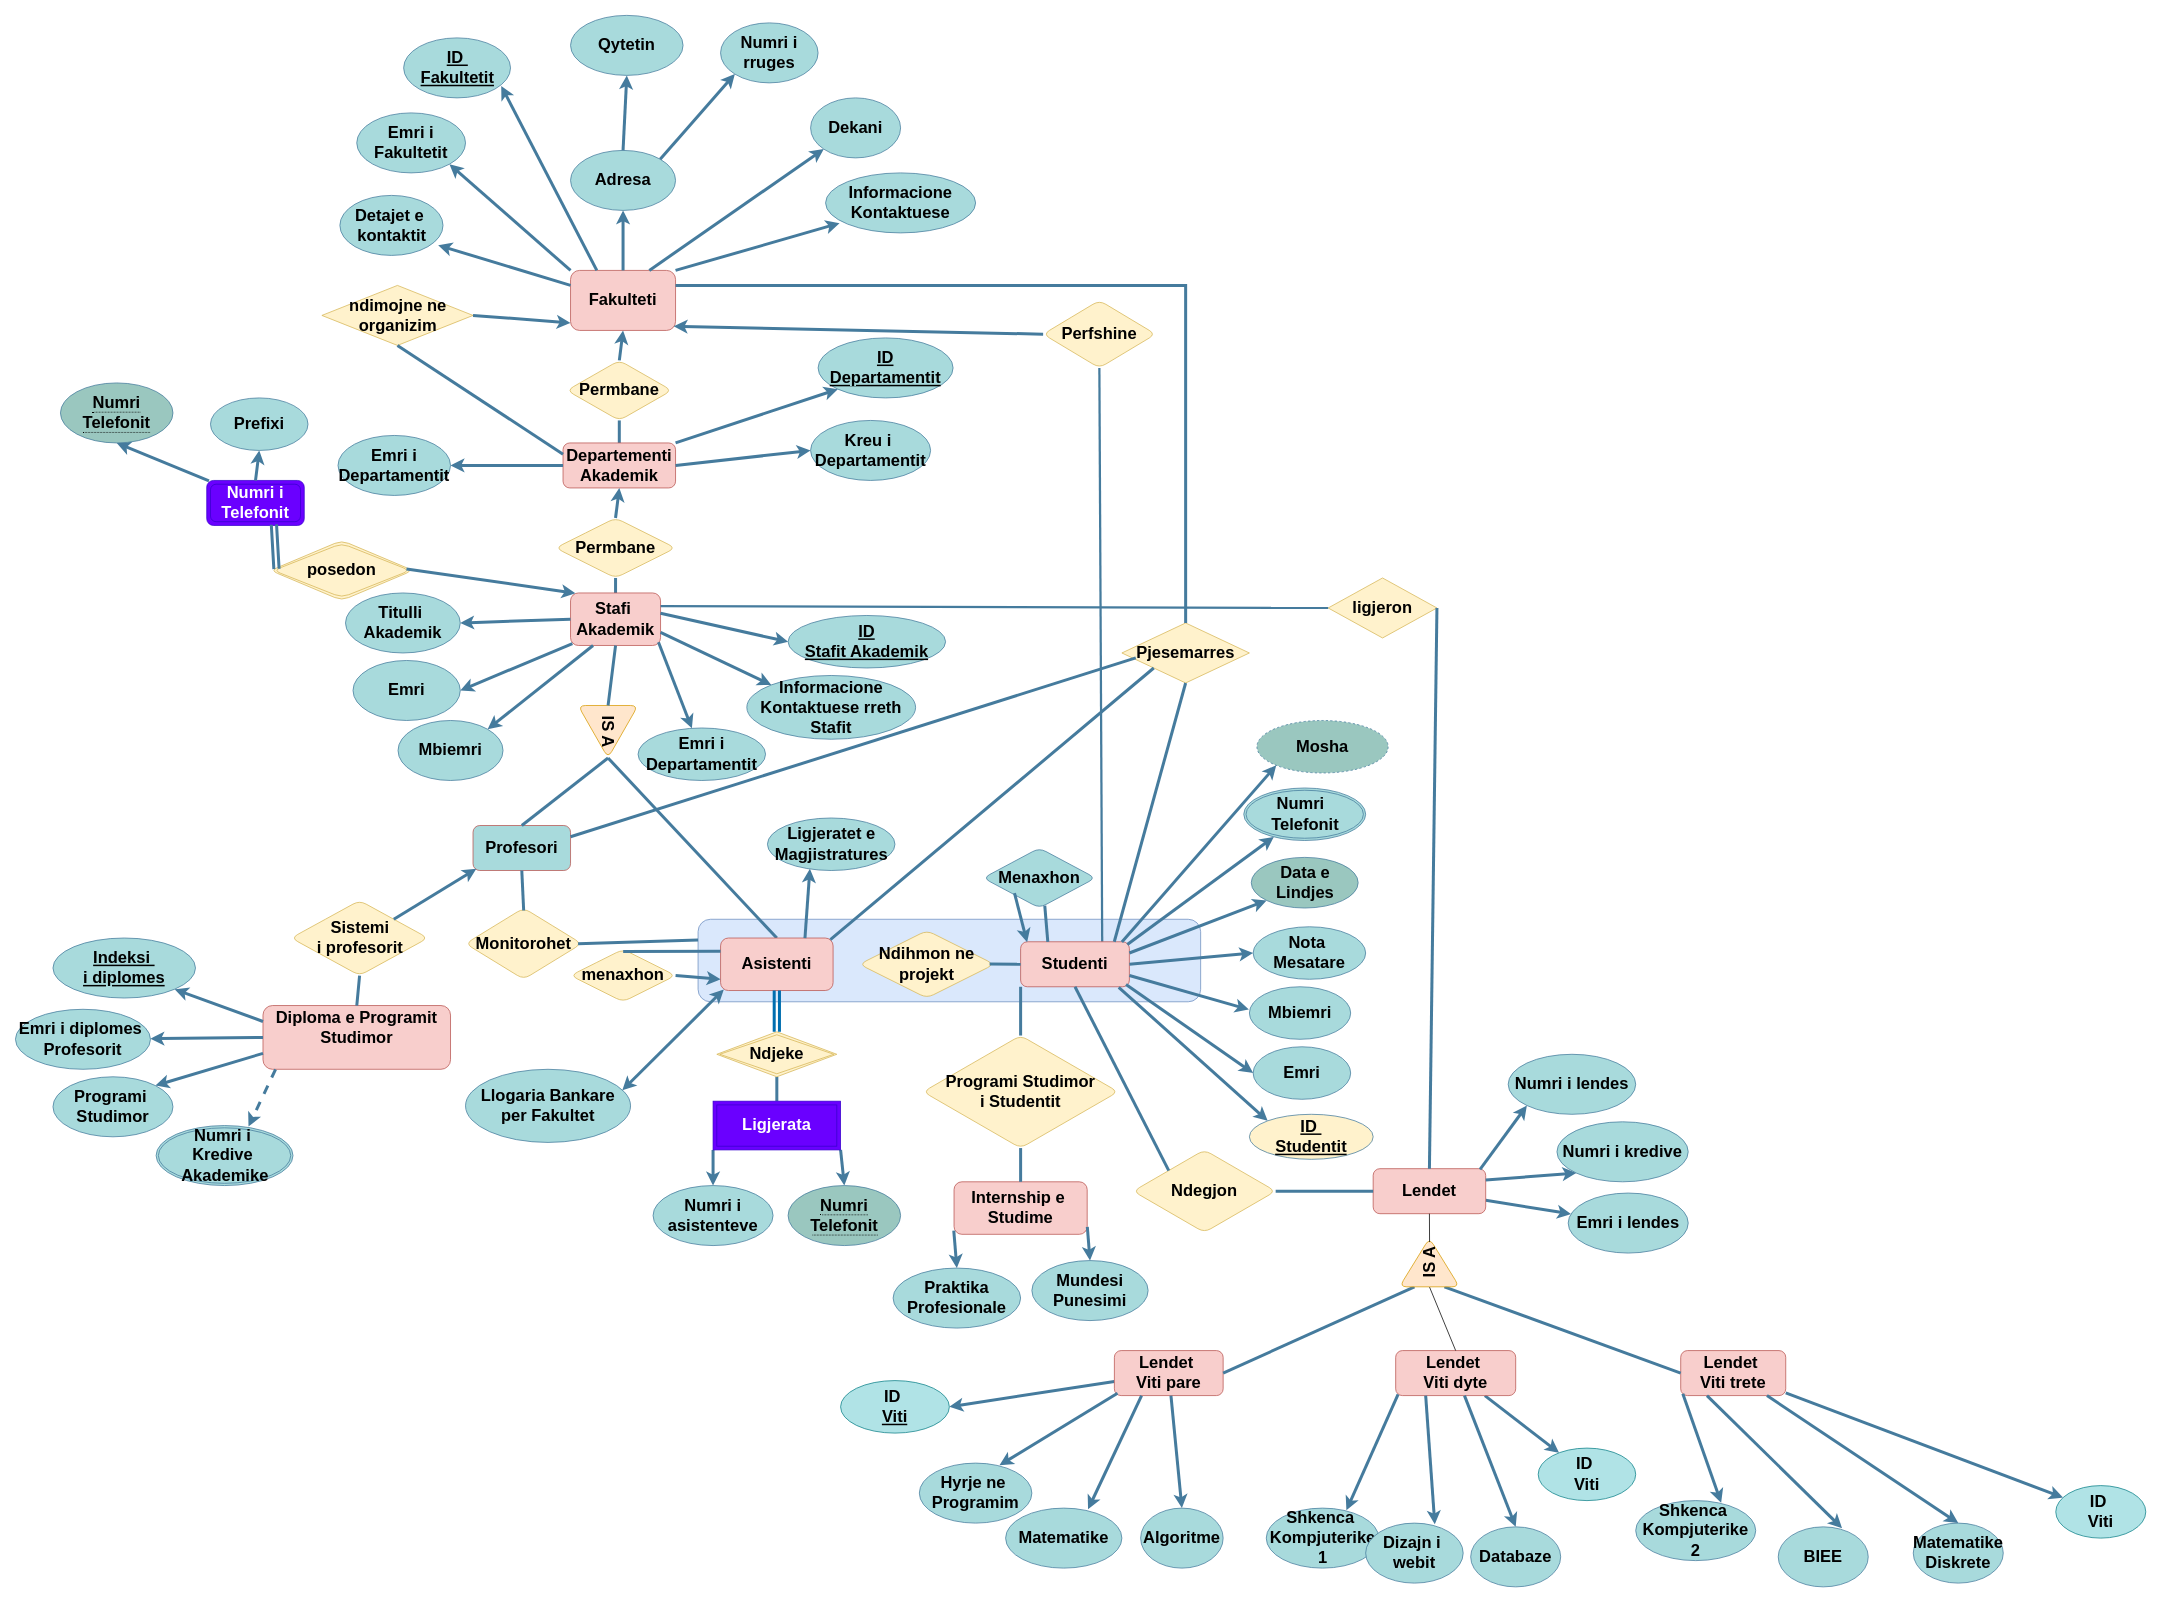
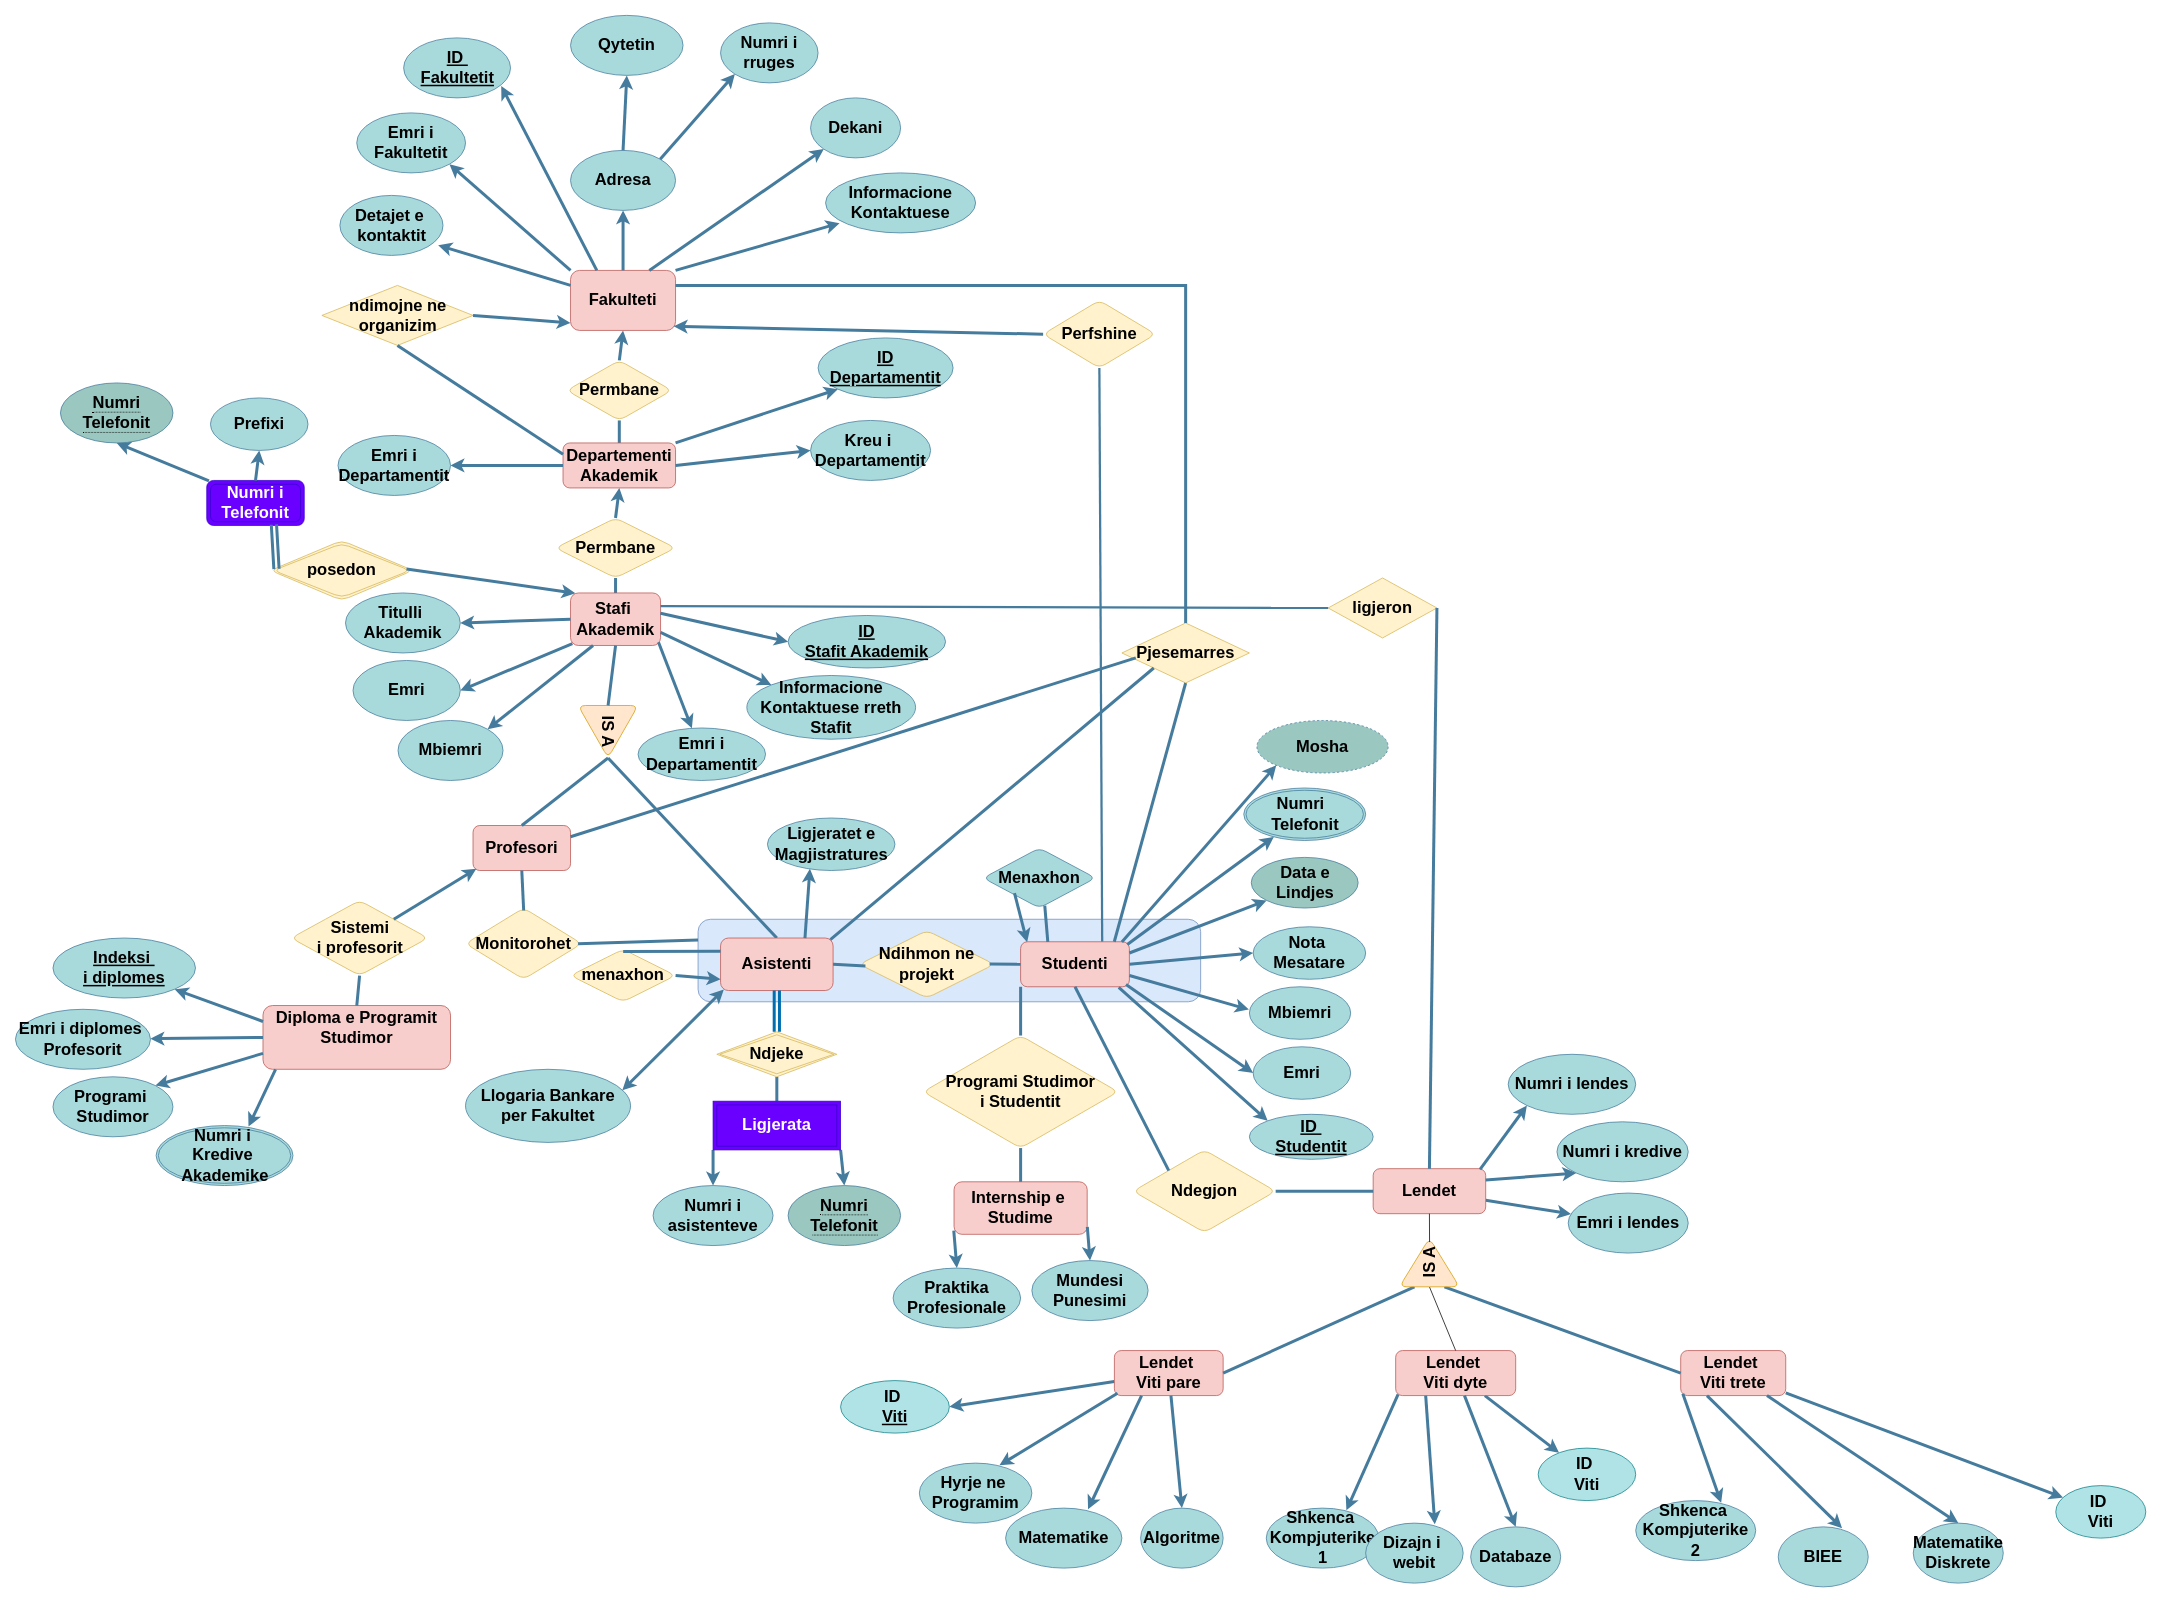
- <mxCell id="48" value="Profesori" style="whiteSpace=wrap;html=1;align=center;labelBackgroundColor=none;rounded=1;fillColor=#a8dadc;strokeColor=#b85450;fontStyle=1;fontSize=22;fontColor=#000000;" parent="1" vertex="1"><mxGeometry x="630" y="1100" width="130" height="60" as="geometry" /></mxCell>
+ <mxCell id="48" value="Profesori" style="whiteSpace=wrap;html=1;align=center;labelBackgroundColor=none;rounded=1;fillColor=#f8cecc;strokeColor=#b85450;fontStyle=1;fontSize=22;fontColor=#000000;" parent="1" vertex="1"><mxGeometry x="630" y="1100" width="130" height="60" as="geometry" /></mxCell>
+ <mxCell id="176" value="" style="endArrow=none;html=1;rounded=1;entryX=0.045;entryY=0.526;entryDx=0;entryDy=0;labelBackgroundColor=none;fontColor=#000000;strokeColor=#457B9D;exitX=1;exitY=0.5;exitDx=0;exitDy=0;fontStyle=1;fontSize=22;align=center;strokeWidth=4;entryPerimeter=0;" edge="1" parent="1" source="53" target="69"><mxGeometry width="50" height="50" relative="1" as="geometry"><mxPoint x="1329" y="1300" as="sourcePoint" /><mxPoint x="1370" y="1300" as="targetPoint" /><Array as="points" /></mxGeometry></mxCell>
- <mxCell id="86" value="" style="endArrow=classic;html=1;rounded=1;entryX=0.675;entryY=0.016;entryDx=0;entryDy=0;exitX=0.067;exitY=1.001;exitDx=0;exitDy=0;exitPerimeter=0;entryPerimeter=0;labelBackgroundColor=none;fontColor=#000000;strokeColor=#457B9D;fontStyle=1;fontSize=22;align=center;strokeWidth=4;dashed=1;" parent="1" source="79" target="87" edge="1"><mxGeometry width="50" height="50" relative="1" as="geometry"><mxPoint x="330" y="1485" as="sourcePoint" /><mxPoint x="262.426" y="1581.716" as="targetPoint" /></mxGeometry></mxCell>
+ <mxCell id="86" value="" style="endArrow=classic;html=1;rounded=1;entryX=0.675;entryY=0.016;entryDx=0;entryDy=0;exitX=0.067;exitY=1.001;exitDx=0;exitDy=0;exitPerimeter=0;entryPerimeter=0;labelBackgroundColor=none;fontColor=#000000;strokeColor=#457B9D;fontStyle=1;fontSize=22;align=center;strokeWidth=4;" parent="1" source="79" target="87" edge="1"><mxGeometry width="50" height="50" relative="1" as="geometry"><mxPoint x="330" y="1485" as="sourcePoint" /><mxPoint x="262.426" y="1581.716" as="targetPoint" /></mxGeometry></mxCell>
- <mxCell id="59" value="ID&amp;nbsp;&lt;br style=&quot;font-size: 22px;&quot;&gt;Studentit" style="ellipse;whiteSpace=wrap;html=1;align=center;fontStyle=5;labelBackgroundColor=none;rounded=1;fillColor=#fff2cc;strokeColor=#457B9D;fontColor=#000000;fontSize=22;" parent="1" vertex="1"><mxGeometry x="1665" y="1485" width="165" height="60" as="geometry" /></mxCell>
+ <mxCell id="59" value="ID&amp;nbsp;&lt;br style=&quot;font-size: 22px;&quot;&gt;Studentit" style="ellipse;whiteSpace=wrap;html=1;align=center;fontStyle=5;labelBackgroundColor=none;rounded=1;fillColor=#A8DADC;strokeColor=#457B9D;fontColor=#000000;fontSize=22;" parent="1" vertex="1"><mxGeometry x="1665" y="1485" width="165" height="60" as="geometry" /></mxCell>
